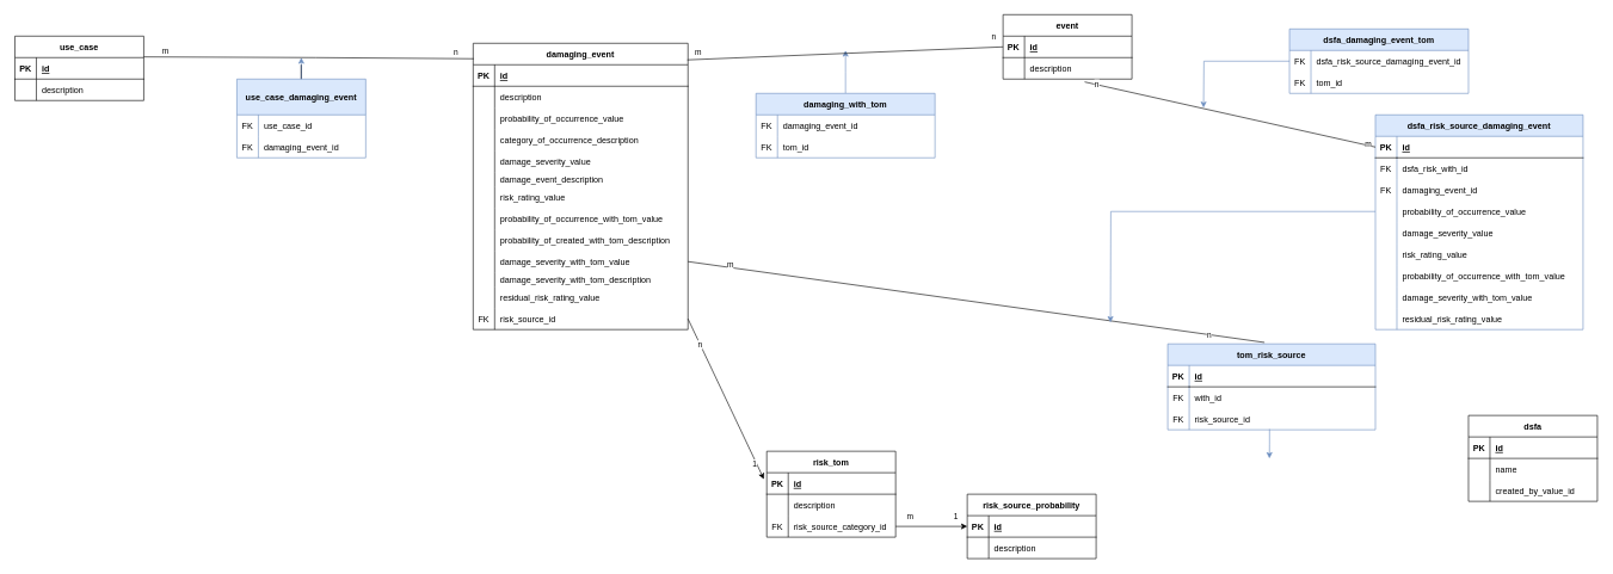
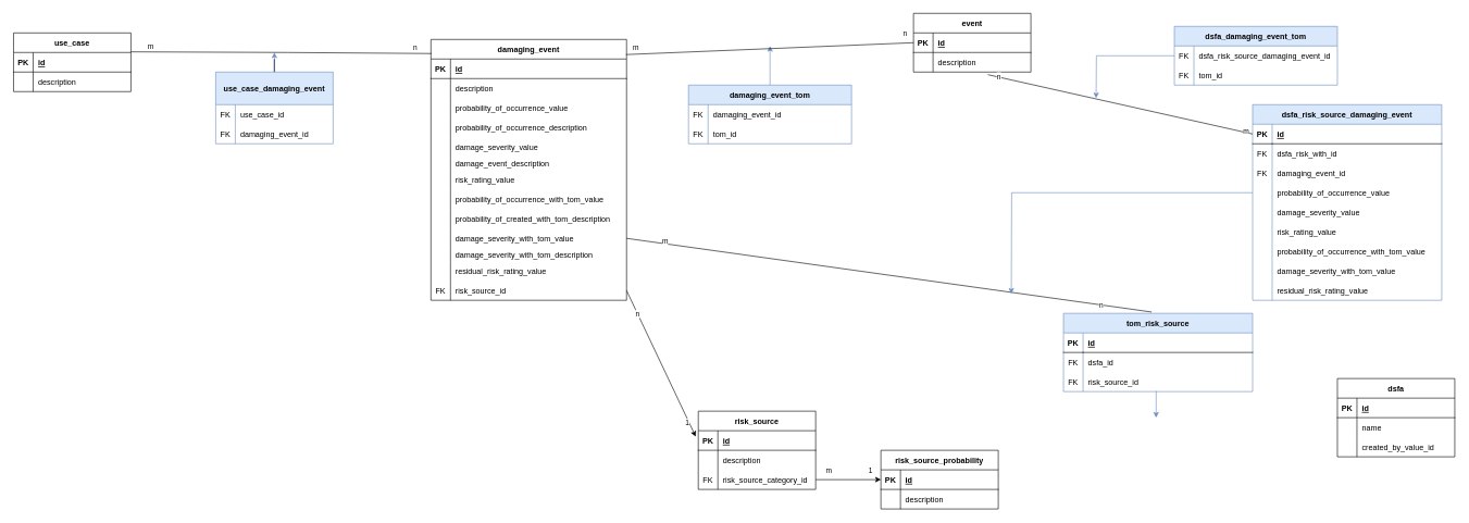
- <mxCell id="70" value="damaging_with_tom" style="shape=table;startSize=30;container=1;collapsible=1;childLayout=tableLayout;fixedRows=1;rowLines=0;fontStyle=1;align=center;resizeLast=1;fillColor=#dae8fc;strokeColor=#6c8ebf;" parent="1" vertex="1"><mxGeometry x="1055" y="130" width="250" height="90" as="geometry" /></mxCell>
+ <mxCell id="70" value="damaging_event_tom" style="shape=table;startSize=30;container=1;collapsible=1;childLayout=tableLayout;fixedRows=1;rowLines=0;fontStyle=1;align=center;resizeLast=1;fillColor=#dae8fc;strokeColor=#6c8ebf;" parent="1" vertex="1"><mxGeometry x="1055" y="130" width="250" height="90" as="geometry" /></mxCell>
- <mxCell id="34" value="category_of_occurrence_description" style="shape=partialRectangle;connectable=0;fillColor=none;top=0;left=0;bottom=0;right=0;align=left;spacingLeft=6;overflow=hidden;" parent="32" vertex="1"><mxGeometry x="30" width="270" height="30" as="geometry"><mxRectangle width="270" height="30" as="alternateBounds" /></mxGeometry></mxCell>
+ <mxCell id="34" value="probability_of_occurrence_description" style="shape=partialRectangle;connectable=0;fillColor=none;top=0;left=0;bottom=0;right=0;align=left;spacingLeft=6;overflow=hidden;" parent="32" vertex="1"><mxGeometry x="30" width="270" height="30" as="geometry"><mxRectangle width="270" height="30" as="alternateBounds" /></mxGeometry></mxCell>
- <mxCell id="147" value="with_id" style="shape=partialRectangle;connectable=0;fillColor=none;top=0;left=0;bottom=0;right=0;align=left;spacingLeft=6;overflow=hidden;" parent="145" vertex="1"><mxGeometry x="30" width="260" height="30" as="geometry"><mxRectangle width="260" height="30" as="alternateBounds" /></mxGeometry></mxCell>
+ <mxCell id="147" value="dsfa_id" style="shape=partialRectangle;connectable=0;fillColor=none;top=0;left=0;bottom=0;right=0;align=left;spacingLeft=6;overflow=hidden;" parent="145" vertex="1"><mxGeometry x="30" width="260" height="30" as="geometry"><mxRectangle width="260" height="30" as="alternateBounds" /></mxGeometry></mxCell>
- <mxCell id="9" value="risk_tom" style="shape=table;startSize=30;container=1;collapsible=1;childLayout=tableLayout;fixedRows=1;rowLines=0;fontStyle=1;align=center;resizeLast=1;" parent="1" vertex="1"><mxGeometry x="1070" y="630" width="180" height="120" as="geometry" /></mxCell>
+ <mxCell id="9" value="risk_source" style="shape=table;startSize=30;container=1;collapsible=1;childLayout=tableLayout;fixedRows=1;rowLines=0;fontStyle=1;align=center;resizeLast=1;" parent="1" vertex="1"><mxGeometry x="1070" y="630" width="180" height="120" as="geometry" /></mxCell>
